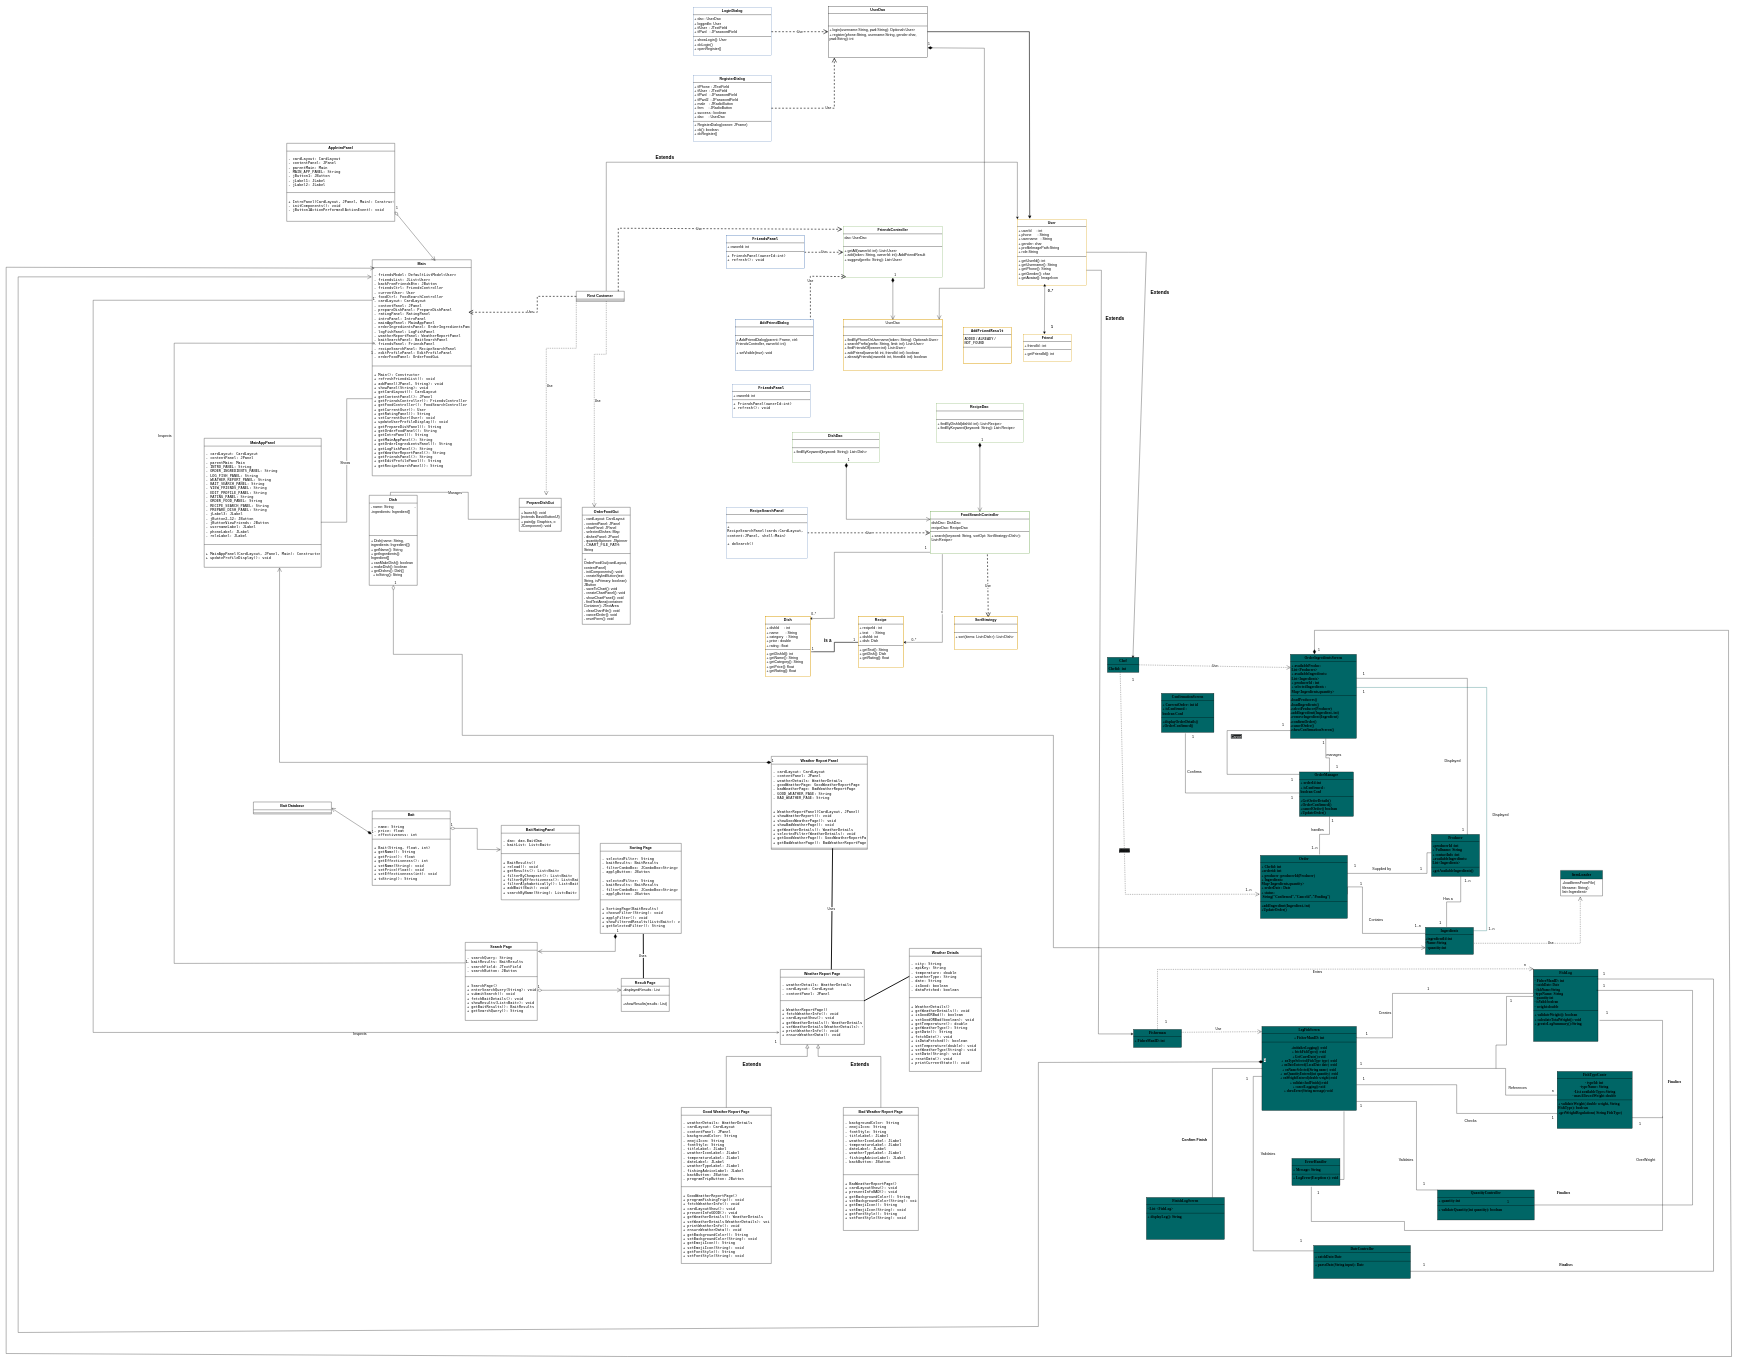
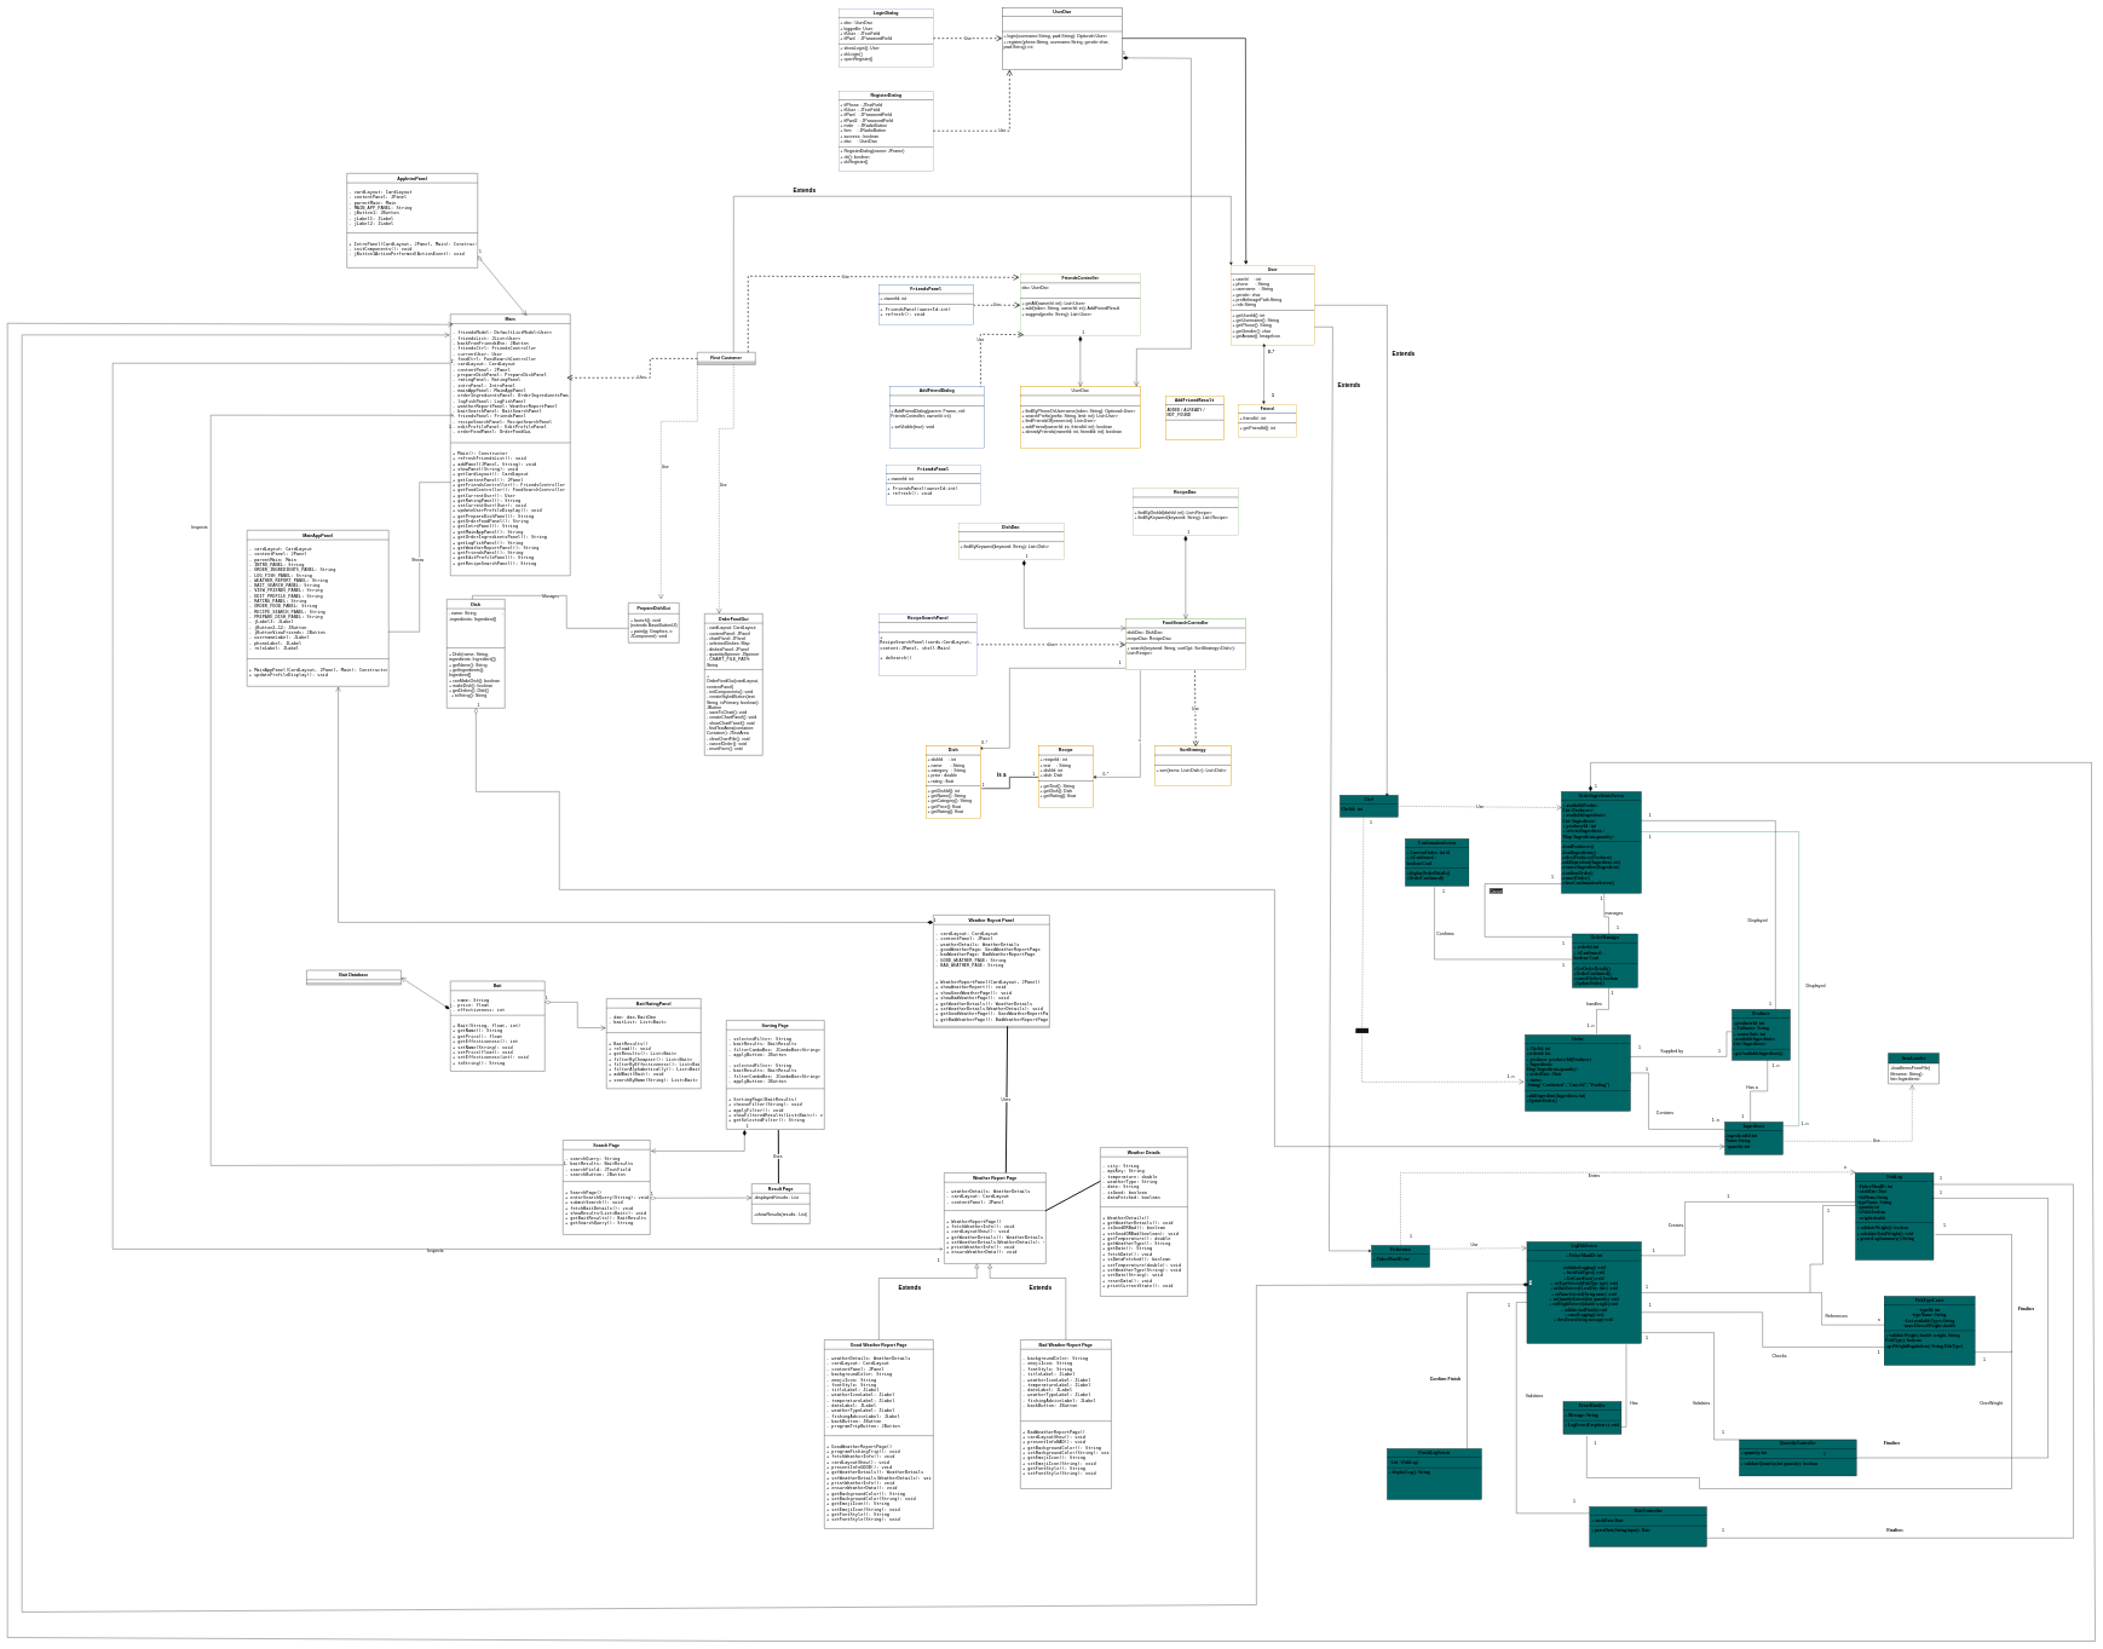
- <mxCell id="224" value="&lt;p style=&quot;margin:0px;margin-top:4px;text-align:center;&quot;&gt;&lt;b&gt;&lt;font face=&quot;Verdana&quot;&gt;Chef&lt;/font&gt;&lt;/b&gt;&lt;/p&gt;&lt;hr size=&quot;1&quot; style=&quot;border-style:solid;&quot;&gt;&lt;p style=&quot;margin:0px;margin-left:4px;&quot;&gt;&lt;b&gt;&lt;font face=&quot;Verdana&quot;&gt;Chefid:&amp;nbsp; int&lt;/font&gt;&lt;/b&gt;&lt;/p&gt;&lt;p style=&quot;margin:0px;margin-left:4px;&quot;&gt;&lt;br&gt;&lt;/p&gt;" style="verticalAlign=top;align=left;overflow=fill;html=1;whiteSpace=wrap;fillColor=light-dark(#006666,#000000);strokeColor=light-dark(#000000,#006666);" vertex="1" parent="1"><mxGeometry x="3690" y="2190" width="105" height="50" as="geometry" /></mxCell>
+ <mxCell id="224" value="&lt;p style=&quot;margin:0px;margin-top:4px;text-align:center;&quot;&gt;&lt;b&gt;&lt;font face=&quot;Verdana&quot;&gt;Chef&lt;/font&gt;&lt;/b&gt;&lt;/p&gt;&lt;hr size=&quot;1&quot; style=&quot;border-style:solid;&quot;&gt;&lt;p style=&quot;margin:0px;margin-left:4px;&quot;&gt;&lt;b&gt;&lt;font face=&quot;Verdana&quot;&gt;Chefid:&amp;nbsp; int&lt;/font&gt;&lt;/b&gt;&lt;/p&gt;&lt;p style=&quot;margin:0px;margin-left:4px;&quot;&gt;&lt;br&gt;&lt;/p&gt;" style="verticalAlign=top;align=left;overflow=fill;html=1;whiteSpace=wrap;fillColor=light-dark(#006666,#000000);strokeColor=light-dark(#000000,#006666);" vertex="1" parent="1"><mxGeometry x="3690" y="2190" width="160" height="60" as="geometry" /></mxCell>
- <mxCell id="76" value="&lt;pre&gt;+ WeatherReportPanel(CardLayout, JPanel) &lt;br/&gt;+ showWeatherReport(): void  &lt;br/&gt;+ showGoodWeatherPage(): void&lt;br/&gt;+ showBadWeatherPage(): void &lt;br/&gt;+ getWeatherDetails(): WeatherDetails &lt;br/&gt;+ selectedFilter(WeatherDetails): void &lt;br/&gt;+ getGoodWeatherPage(): GoodWeatherReportPage &lt;br/&gt;+ getBadWeatherPage(): BadWeatherReportPage &lt;/pre&gt;" style="text;strokeColor=none;fillColor=none;align=left;verticalAlign=top;spacingLeft=4;spacingRight=4;overflow=hidden;rotatable=0;points=[[0,0.5],[1,0.5]];portConstraint=eastwest;whiteSpace=wrap;html=1;" vertex="1" parent="74"><mxGeometry y="160" width="320" height="142" as="geometry" /></mxCell>
+ <mxCell id="76" value="&lt;pre&gt;+ WeatherReportPanel(CardLayout, JPanel) &lt;br/&gt;+ showWeatherReport(): void  &lt;br/&gt;+ showGoodWeatherPage(): void&lt;br/&gt;+ showBadWeatherPage(): void &lt;br/&gt;+ getWeatherDetails(): WeatherDetails &lt;br/&gt;+ setWeatherDetails(WeatherDetails): void &lt;br/&gt;+ getGoodWeatherPage(): GoodWeatherReportPage &lt;br/&gt;+ getBadWeatherPage(): BadWeatherReportPage &lt;/pre&gt;" style="text;strokeColor=none;fillColor=none;align=left;verticalAlign=top;spacingLeft=4;spacingRight=4;overflow=hidden;rotatable=0;points=[[0,0.5],[1,0.5]];portConstraint=eastwest;whiteSpace=wrap;html=1;" vertex="1" parent="74"><mxGeometry y="160" width="320" height="142" as="geometry" /></mxCell>
+ <mxCell id="169" value="Has" style="text;html=1;align=center;verticalAlign=middle;resizable=0;points=[];autosize=1;strokeColor=none;fillColor=none;" vertex="1" parent="1"><mxGeometry x="4480" y="3850" width="40" height="30" as="geometry" /></mxCell>
